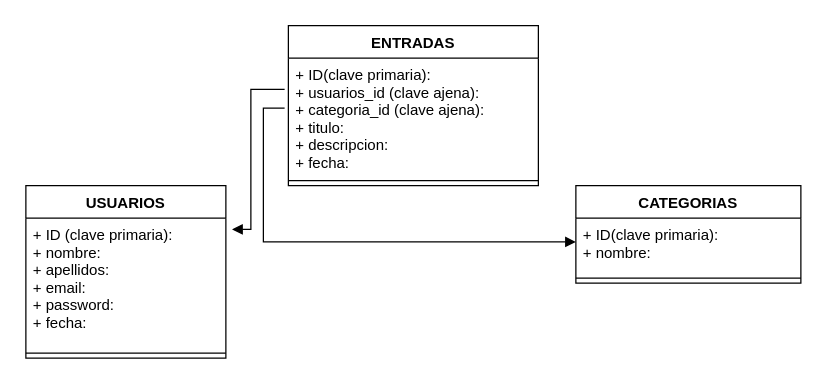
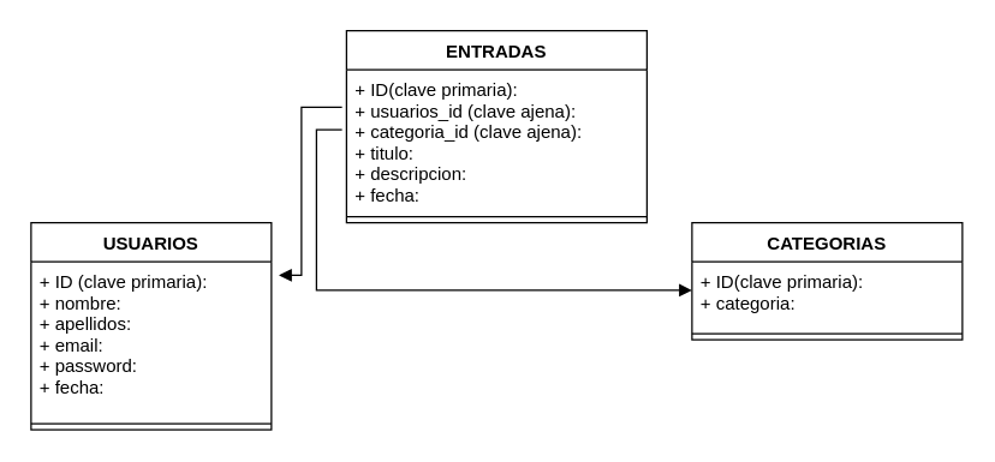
- <mxCell id="6" value="+ ID(clave primaria): &#10;+ nombre: " style="text;strokeColor=none;fillColor=none;align=left;verticalAlign=top;spacingLeft=4;spacingRight=4;overflow=hidden;rotatable=0;points=[[0,0.5],[1,0.5]];portConstraint=eastwest;" vertex="1" parent="5"><mxGeometry y="26" width="180" height="44" as="geometry" /></mxCell>
+ <mxCell id="6" value="+ ID(clave primaria): &#10;+ categoria: " style="text;strokeColor=none;fillColor=none;align=left;verticalAlign=top;spacingLeft=4;spacingRight=4;overflow=hidden;rotatable=0;points=[[0,0.5],[1,0.5]];portConstraint=eastwest;" vertex="1" parent="5"><mxGeometry y="26" width="180" height="44" as="geometry" /></mxCell>
